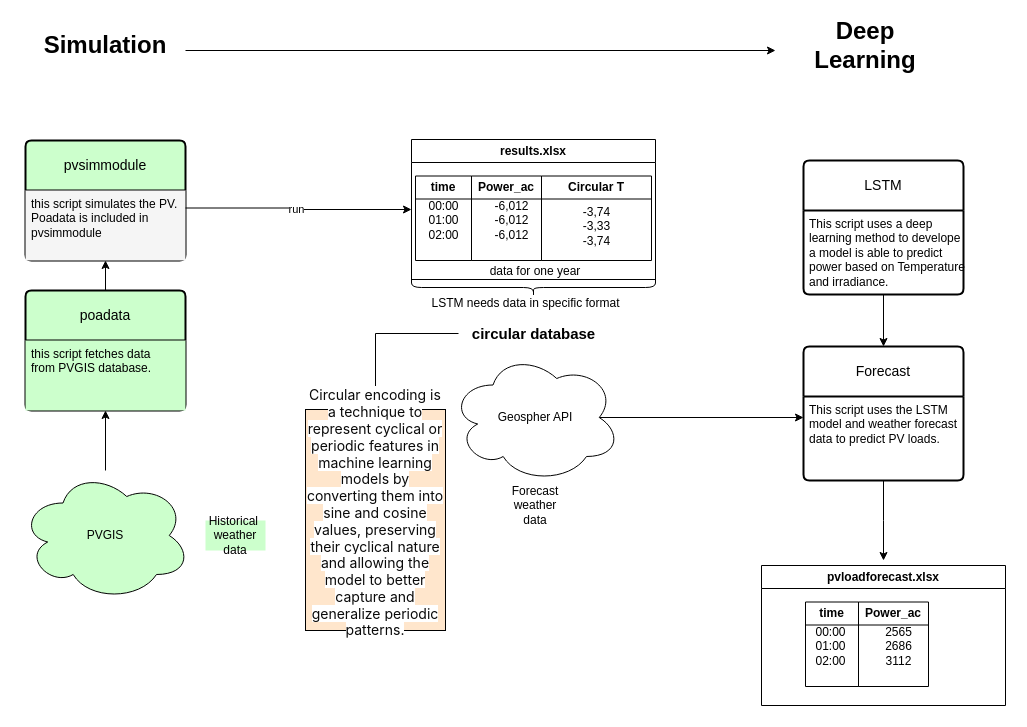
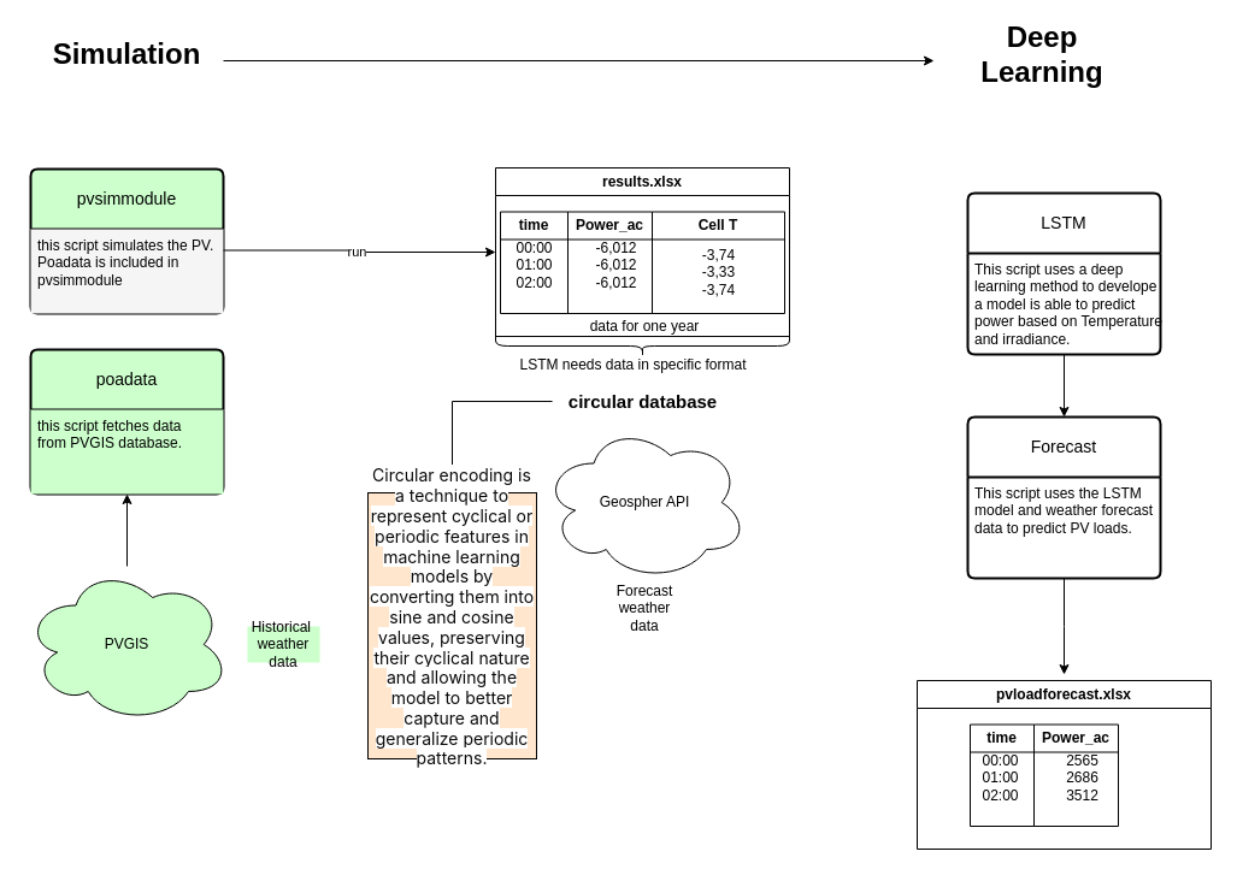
- <mxCell id="16" value="Circular T" style="swimlane;whiteSpace=wrap;html=1;" vertex="1" parent="11"><mxGeometry x="130" y="36.5" width="110" height="84.5" as="geometry" /></mxCell>
+ <mxCell id="16" value="Cell T" style="swimlane;whiteSpace=wrap;html=1;" vertex="1" parent="11"><mxGeometry x="130" y="36.5" width="110" height="84.5" as="geometry" /></mxCell>
- <mxCell id="4" value="" style="edgeStyle=orthogonalEdgeStyle;rounded=0;orthogonalLoop=1;jettySize=auto;html=1;fillColor=#CCFFCC;" edge="1" parent="1" source="5" target="3"><mxGeometry relative="1" as="geometry" /></mxCell>
- <mxCell id="24" style="edgeStyle=orthogonalEdgeStyle;rounded=0;orthogonalLoop=1;jettySize=auto;html=1;exitX=0.875;exitY=0.5;exitDx=0;exitDy=0;exitPerimeter=0;entryX=0;entryY=0.25;entryDx=0;entryDy=0;" edge="1" parent="1" source="25" target="28"><mxGeometry relative="1" as="geometry" /></mxCell>
- <mxCell id="36" value="&lt;div style=&quot;border-color: var(--border-color);&quot;&gt;2565&lt;br&gt;2686&lt;/div&gt;&lt;div style=&quot;border-color: var(--border-color);&quot;&gt;3112&lt;/div&gt;" style="text;html=1;align=center;verticalAlign=middle;resizable=0;points=[];autosize=1;strokeColor=none;fillColor=none;" vertex="1" parent="35"><mxGeometry x="15" y="14.5" width="50" height="60" as="geometry" /></mxCell>
+ <mxCell id="36" value="&lt;div style=&quot;border-color: var(--border-color);&quot;&gt;2565&lt;br&gt;2686&lt;/div&gt;&lt;div style=&quot;border-color: var(--border-color);&quot;&gt;3512&lt;/div&gt;" style="text;html=1;align=center;verticalAlign=middle;resizable=0;points=[];autosize=1;strokeColor=none;fillColor=none;" vertex="1" parent="35"><mxGeometry x="15" y="14.5" width="50" height="60" as="geometry" /></mxCell>
